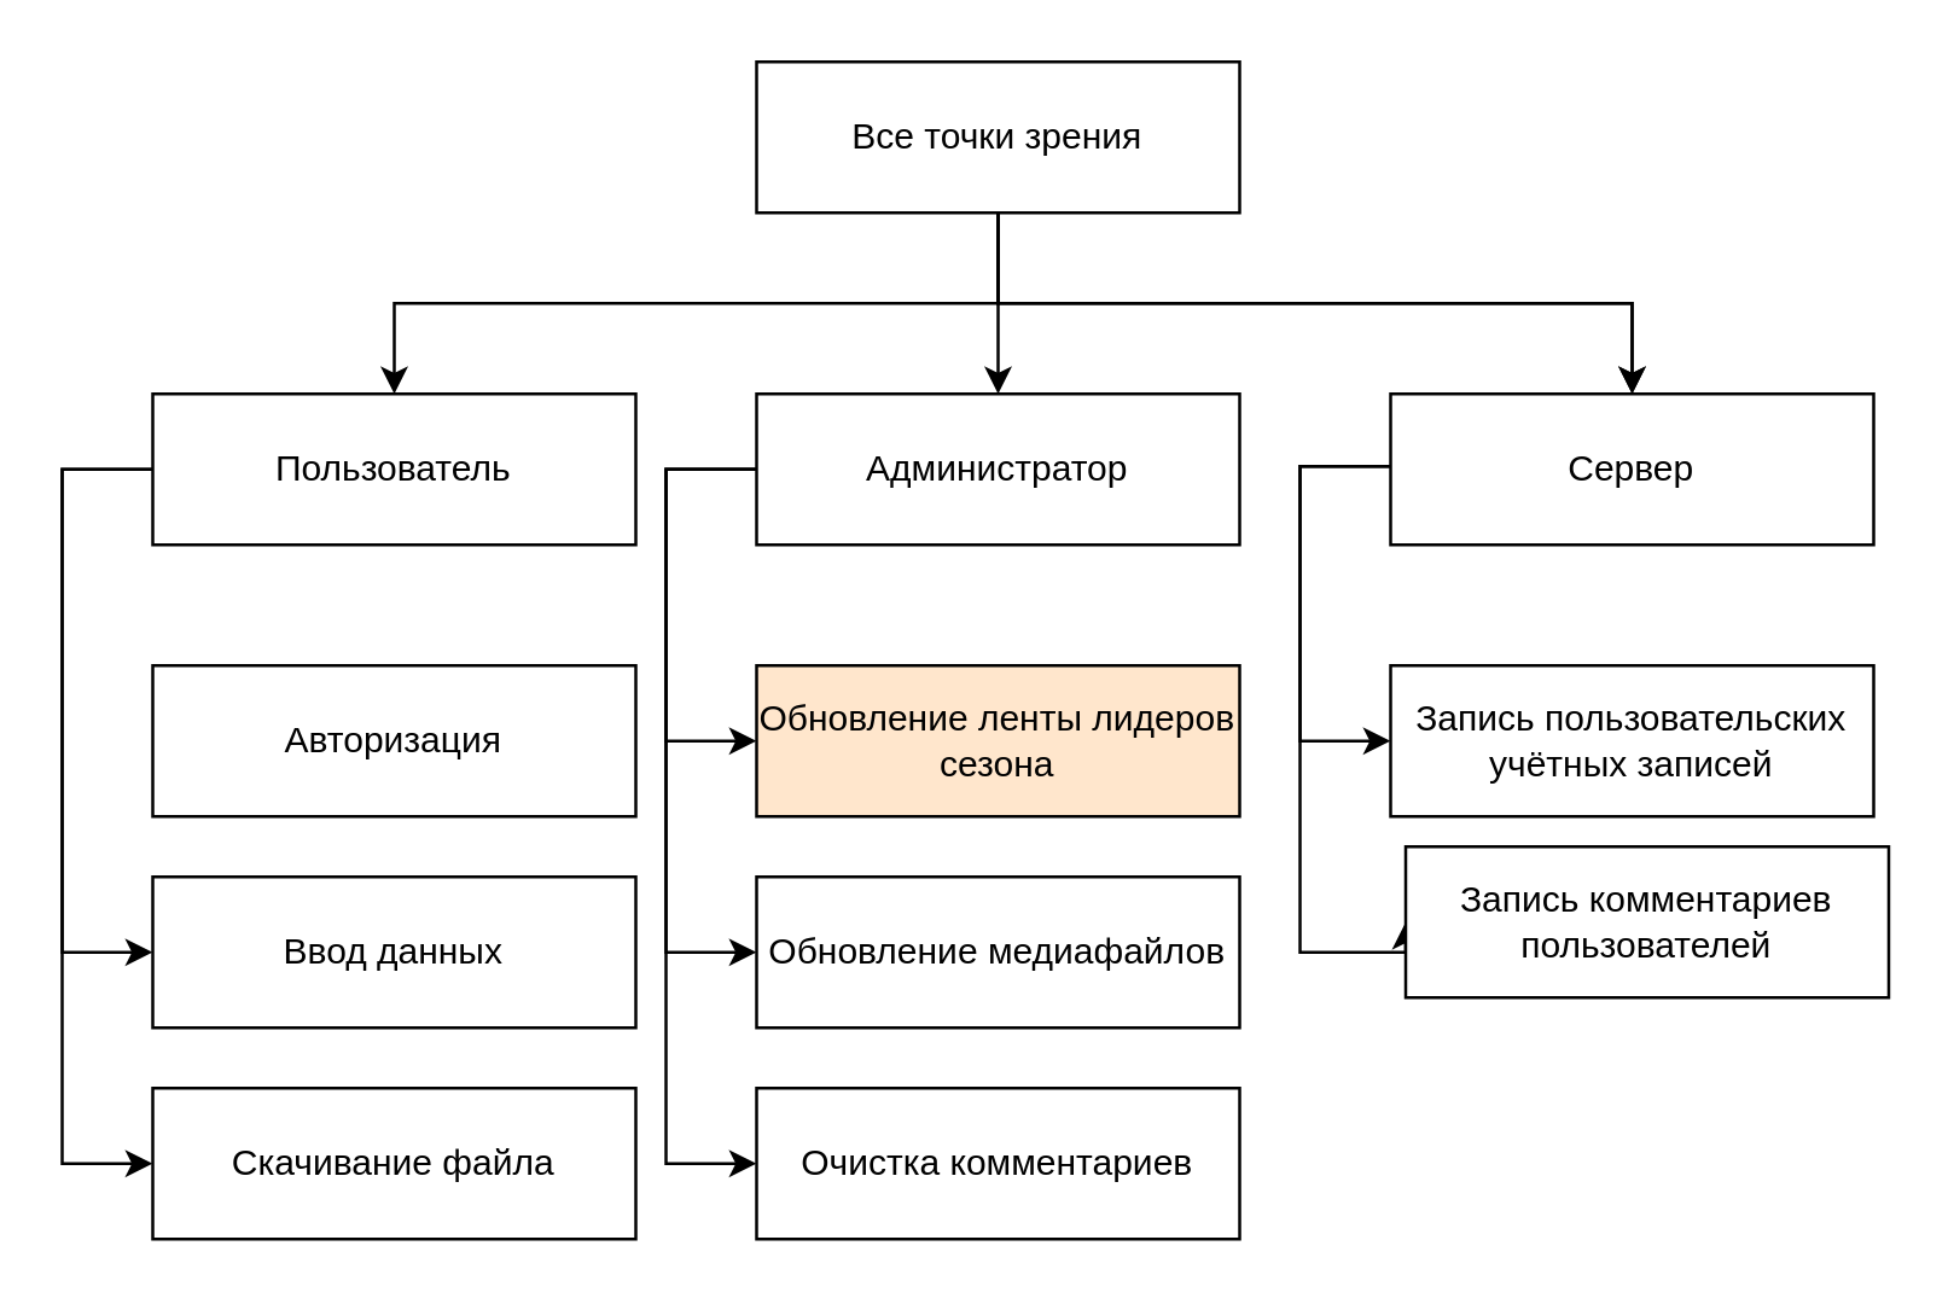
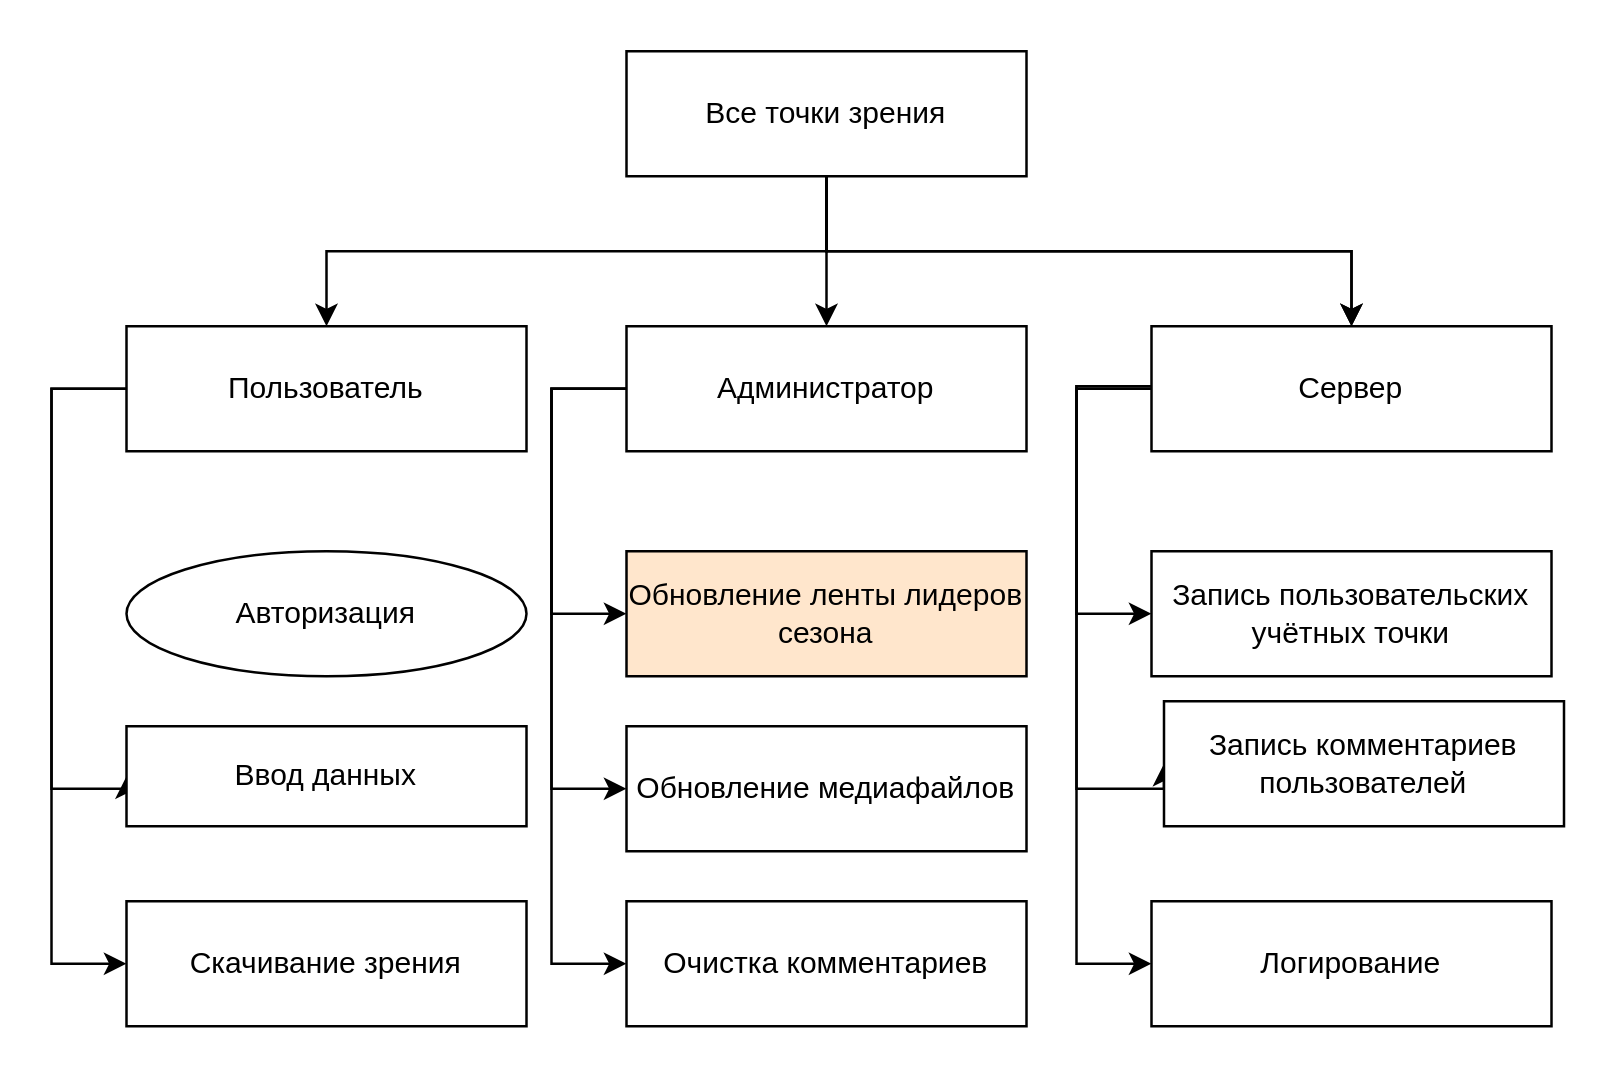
- <mxCell id="13" value="Авторизация" style="rounded=0;whiteSpace=wrap;html=1;" parent="1" vertex="1"><mxGeometry x="50" y="220" width="160" height="50" as="geometry" /></mxCell>
+ <mxCell id="13" value="Авторизация" style="ellipse;whiteSpace=wrap;html=1;" parent="1" vertex="1"><mxGeometry x="50" y="220" width="160" height="50" as="geometry" /></mxCell>
- <mxCell id="19" value="Запись пользовательских учётных записей" style="rounded=0;whiteSpace=wrap;html=1;" parent="1" vertex="1"><mxGeometry x="460" y="220" width="160" height="50" as="geometry" /></mxCell>
+ <mxCell id="19" value="Запись пользовательских учётных точки" style="rounded=0;whiteSpace=wrap;html=1;" parent="1" vertex="1"><mxGeometry x="460" y="220" width="160" height="50" as="geometry" /></mxCell>
- <mxCell id="14" value="Ввод данных" style="rounded=0;whiteSpace=wrap;html=1;" parent="1" vertex="1"><mxGeometry x="50" y="290" width="160" height="50" as="geometry" /></mxCell>
+ <mxCell id="14" value="Ввод данных" style="rounded=0;whiteSpace=wrap;html=1;" parent="1" vertex="1"><mxGeometry x="50" y="290" width="160" height="40" as="geometry" /></mxCell>
+ <mxCell id="11" style="edgeStyle=orthogonalEdgeStyle;rounded=0;orthogonalLoop=1;jettySize=auto;html=1;exitX=0;exitY=0.5;exitDx=0;exitDy=0;entryX=0;entryY=0.5;entryDx=0;entryDy=0;" parent="1" source="12" target="25" edge="1"><mxGeometry relative="1" as="geometry"><Array as="points"><mxPoint x="430" y="155" /><mxPoint x="430" y="385" /></Array><mxPoint x="460" y="455" as="targetPoint" /></mxGeometry></mxCell>
- <mxCell id="15" value="Скачивание файла" style="rounded=0;whiteSpace=wrap;html=1;" parent="1" vertex="1"><mxGeometry x="50" y="360" width="160" height="50" as="geometry" /></mxCell>
+ <mxCell id="15" value="Скачивание зрения" style="rounded=0;whiteSpace=wrap;html=1;" parent="1" vertex="1"><mxGeometry x="50" y="360" width="160" height="50" as="geometry" /></mxCell>
+ <mxCell id="25" value="Логирование" style="rounded=0;whiteSpace=wrap;html=1;" parent="1" vertex="1"><mxGeometry x="460" y="360" width="160" height="50" as="geometry" /></mxCell>
